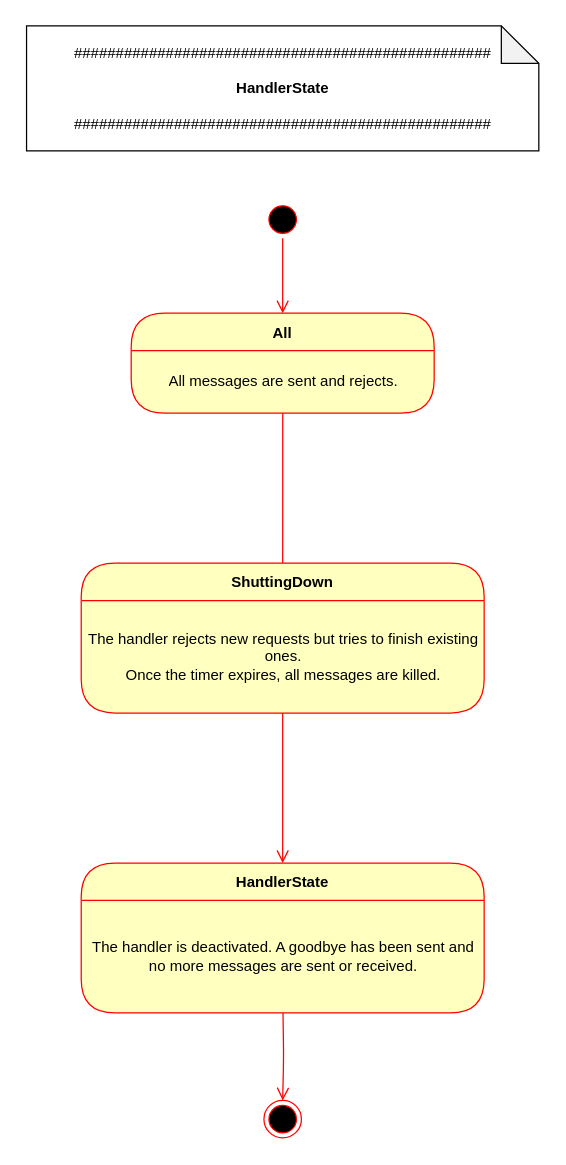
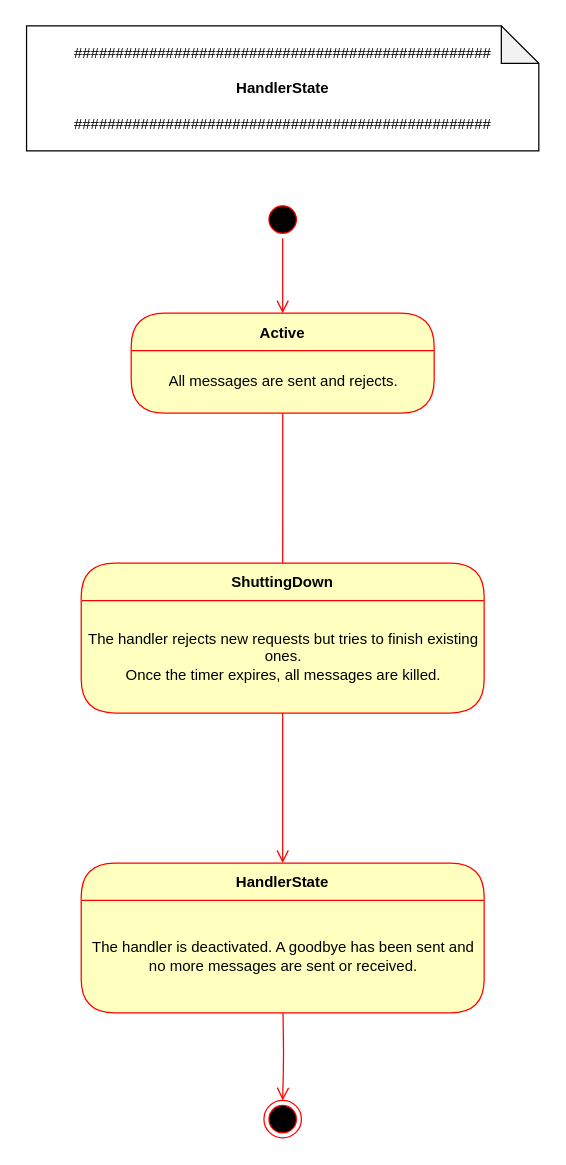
- <mxCell id="5" value="All" style="swimlane;fontStyle=1;align=center;verticalAlign=middle;childLayout=stackLayout;horizontal=1;startSize=30;horizontalStack=0;resizeParent=0;resizeLast=1;container=0;fontColor=#000000;collapsible=0;rounded=1;arcSize=30;strokeColor=#ff0000;fillColor=#ffffc0;swimlaneFillColor=#ffffc0;dropTarget=0;" vertex="1" parent="1"><mxGeometry x="104.5" y="250" width="242.5" height="80" as="geometry" /></mxCell>
+ <mxCell id="5" value="Active" style="swimlane;fontStyle=1;align=center;verticalAlign=middle;childLayout=stackLayout;horizontal=1;startSize=30;horizontalStack=0;resizeParent=0;resizeLast=1;container=0;fontColor=#000000;collapsible=0;rounded=1;arcSize=30;strokeColor=#ff0000;fillColor=#ffffc0;swimlaneFillColor=#ffffc0;dropTarget=0;" vertex="1" parent="1"><mxGeometry x="104.5" y="250" width="242.5" height="80" as="geometry" /></mxCell>
